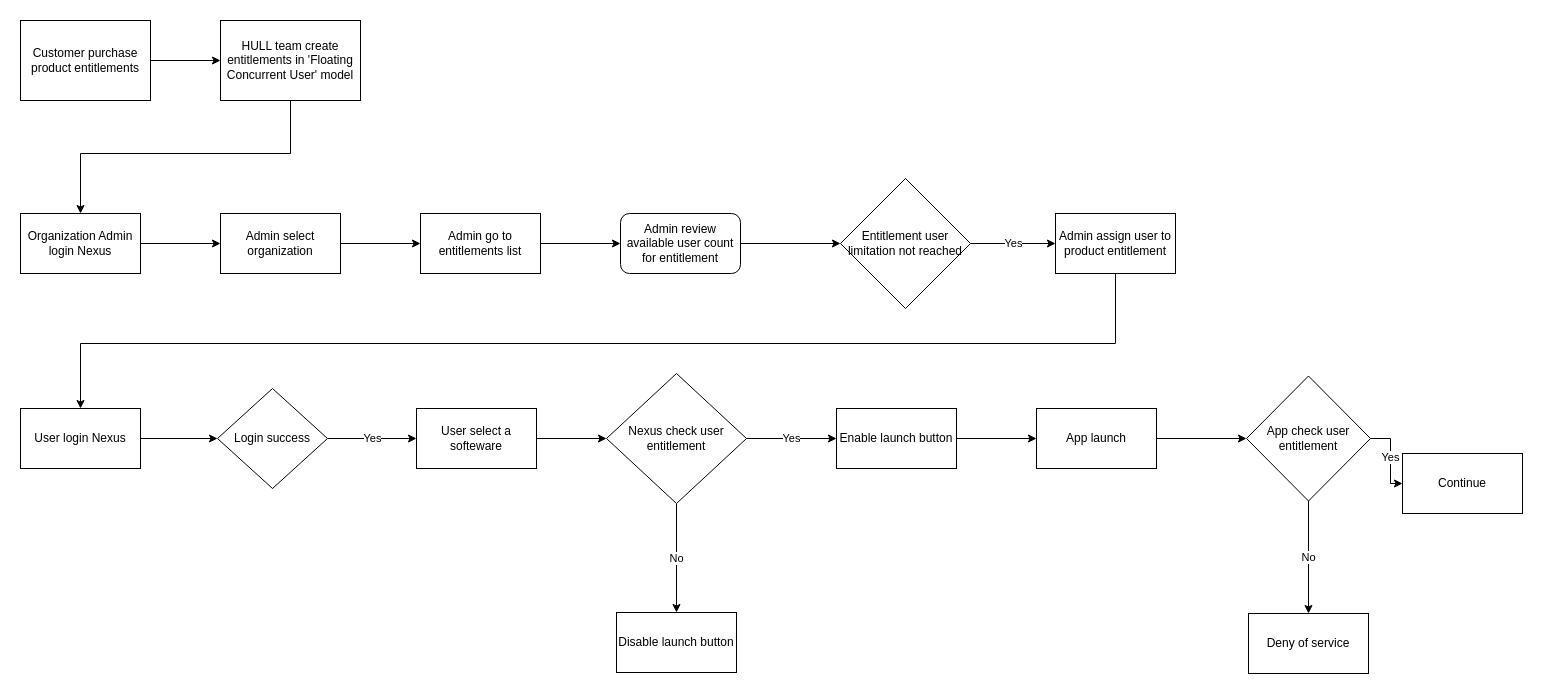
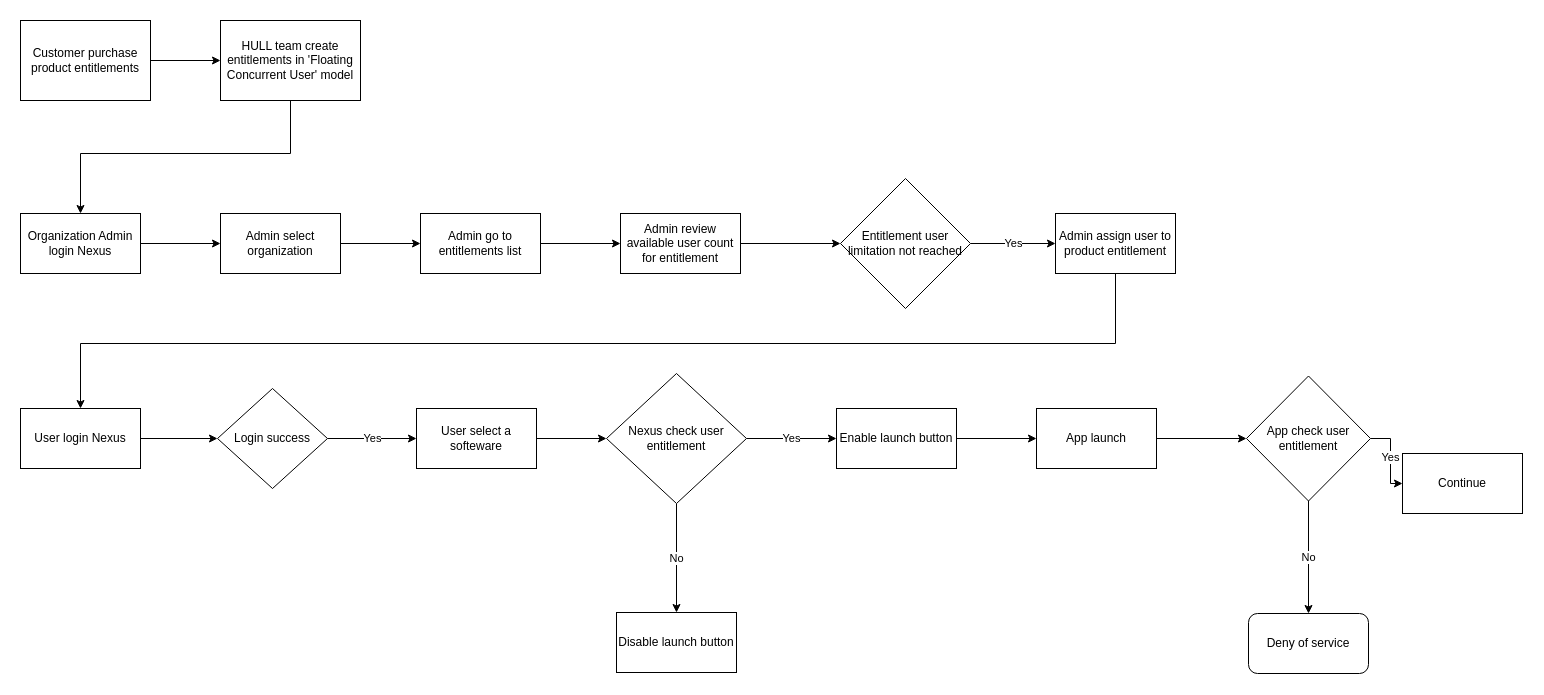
- <mxCell id="25" value="Admin review available user count for entitlement" style="whiteSpace=wrap;html=1;rounded=1;" parent="1" vertex="1"><mxGeometry x="620" y="213" width="120" height="60" as="geometry" /></mxCell>
+ <mxCell id="25" value="Admin review available user count for entitlement" style="whiteSpace=wrap;html=1;" parent="1" vertex="1"><mxGeometry x="620" y="213" width="120" height="60" as="geometry" /></mxCell>
- <mxCell id="36" value="Deny of service" style="whiteSpace=wrap;html=1;" parent="1" vertex="1"><mxGeometry x="1248" y="613" width="120" height="60" as="geometry" /></mxCell>
+ <mxCell id="36" value="Deny of service" style="whiteSpace=wrap;html=1;rounded=1;" parent="1" vertex="1"><mxGeometry x="1248" y="613" width="120" height="60" as="geometry" /></mxCell>
